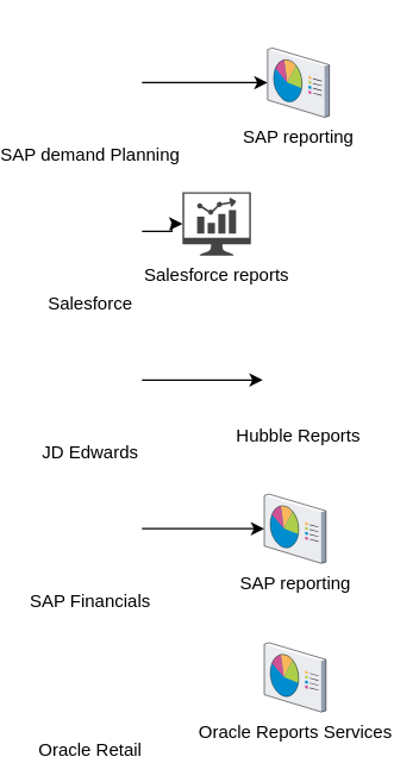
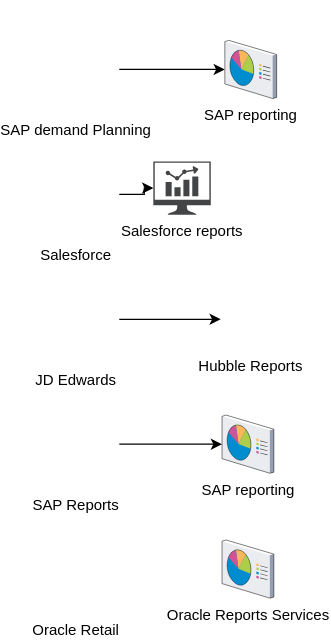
- <mxCell id="9" value="SAP Financials" style="shape=image;html=1;verticalAlign=top;verticalLabelPosition=bottom;labelBackgroundColor=#ffffff;imageAspect=0;aspect=fixed;image=https://cdn2.iconfinder.com/data/icons/competitive-strategy-and-corporate-training/512/198_Binary_code_coding_data_document_app_development-128.png" vertex="1" parent="1"><mxGeometry x="20" y="320" width="70" height="70" as="geometry" /></mxCell>
+ <mxCell id="9" value="SAP Reports" style="shape=image;html=1;verticalAlign=top;verticalLabelPosition=bottom;labelBackgroundColor=#ffffff;imageAspect=0;aspect=fixed;image=https://cdn2.iconfinder.com/data/icons/competitive-strategy-and-corporate-training/512/198_Binary_code_coding_data_document_app_development-128.png" vertex="1" parent="1"><mxGeometry x="20" y="320" width="70" height="70" as="geometry" /></mxCell>
